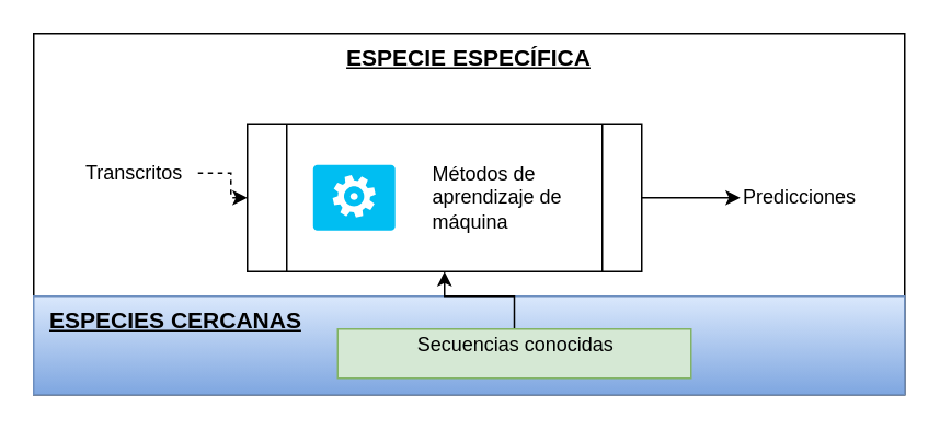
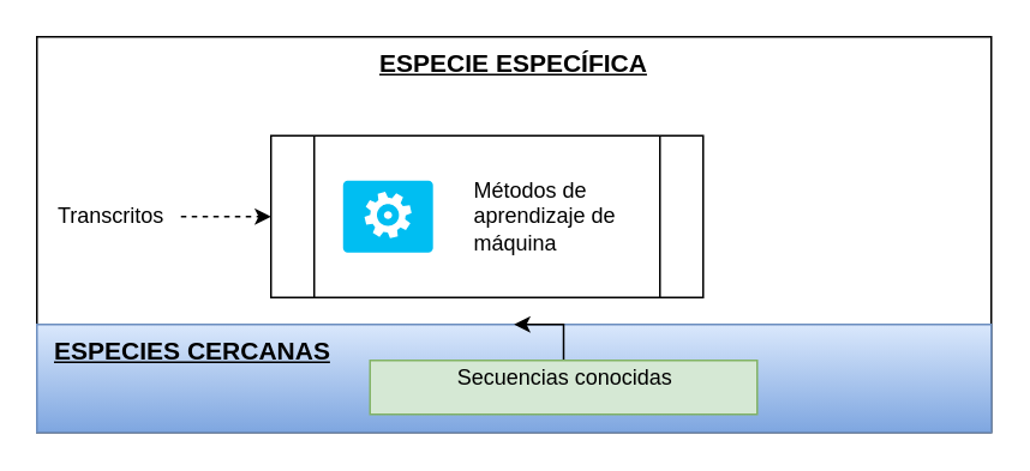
- <mxCell id="7" value="Transcritos" style="text;html=1;resizable=0;points=[];autosize=1;align=left;verticalAlign=top;spacingTop=-4;" vertex="1" parent="1"><mxGeometry x="50" y="95" width="70" height="20" as="geometry" /></mxCell>
+ <mxCell id="7" value="Transcritos" style="text;html=1;resizable=0;points=[];autosize=1;align=left;verticalAlign=top;spacingTop=-4;" vertex="1" parent="1"><mxGeometry x="30" y="110" width="70" height="20" as="geometry" /></mxCell>
- <mxCell id="12" style="edgeStyle=orthogonalEdgeStyle;rounded=0;orthogonalLoop=1;jettySize=auto;html=1;" edge="1" parent="1" source="9" target="11"><mxGeometry relative="1" as="geometry" /></mxCell>
- <mxCell id="11" value="Predicciones" style="text;html=1;resizable=0;points=[];autosize=1;align=left;verticalAlign=top;spacingTop=-4;" vertex="1" parent="1"><mxGeometry x="450" y="110" width="80" height="20" as="geometry" /></mxCell>
- <mxCell id="4" style="edgeStyle=orthogonalEdgeStyle;rounded=0;orthogonalLoop=1;jettySize=auto;html=1;entryX=0.5;entryY=1;entryDx=0;entryDy=0;" edge="1" parent="1" source="5" target="9"><mxGeometry relative="1" as="geometry" /></mxCell>
+ <mxCell id="4" style="edgeStyle=orthogonalEdgeStyle;rounded=0;orthogonalLoop=1;jettySize=auto;html=1;" edge="1" parent="1" source="5" target="3"><mxGeometry relative="1" as="geometry" /></mxCell>
